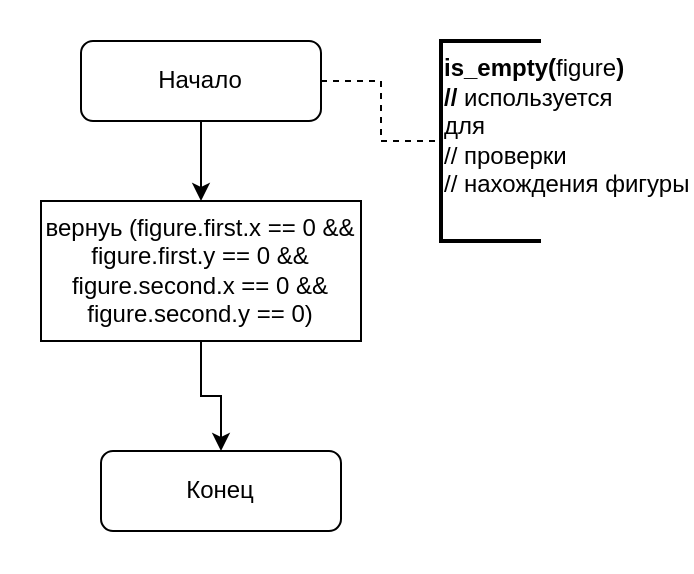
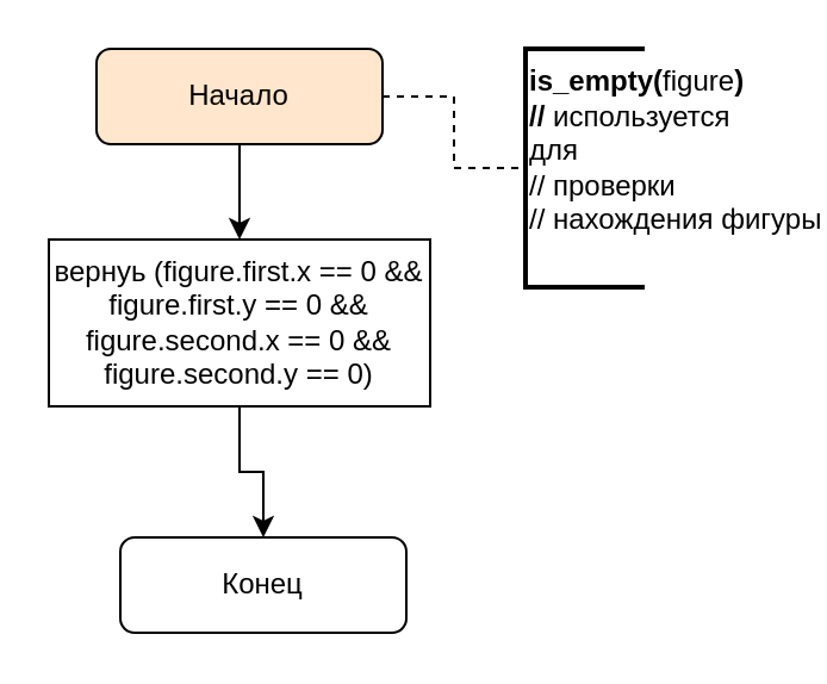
- <mxCell id="4" value="Начало" style="rounded=1;whiteSpace=wrap;html=1;" parent="1" vertex="1"><mxGeometry x="40" y="20" width="120" height="40" as="geometry" /></mxCell>
+ <mxCell id="4" value="Начало" style="rounded=1;whiteSpace=wrap;html=1;fillColor=#ffe6cc;" parent="1" vertex="1"><mxGeometry x="40" y="20" width="120" height="40" as="geometry" /></mxCell>
